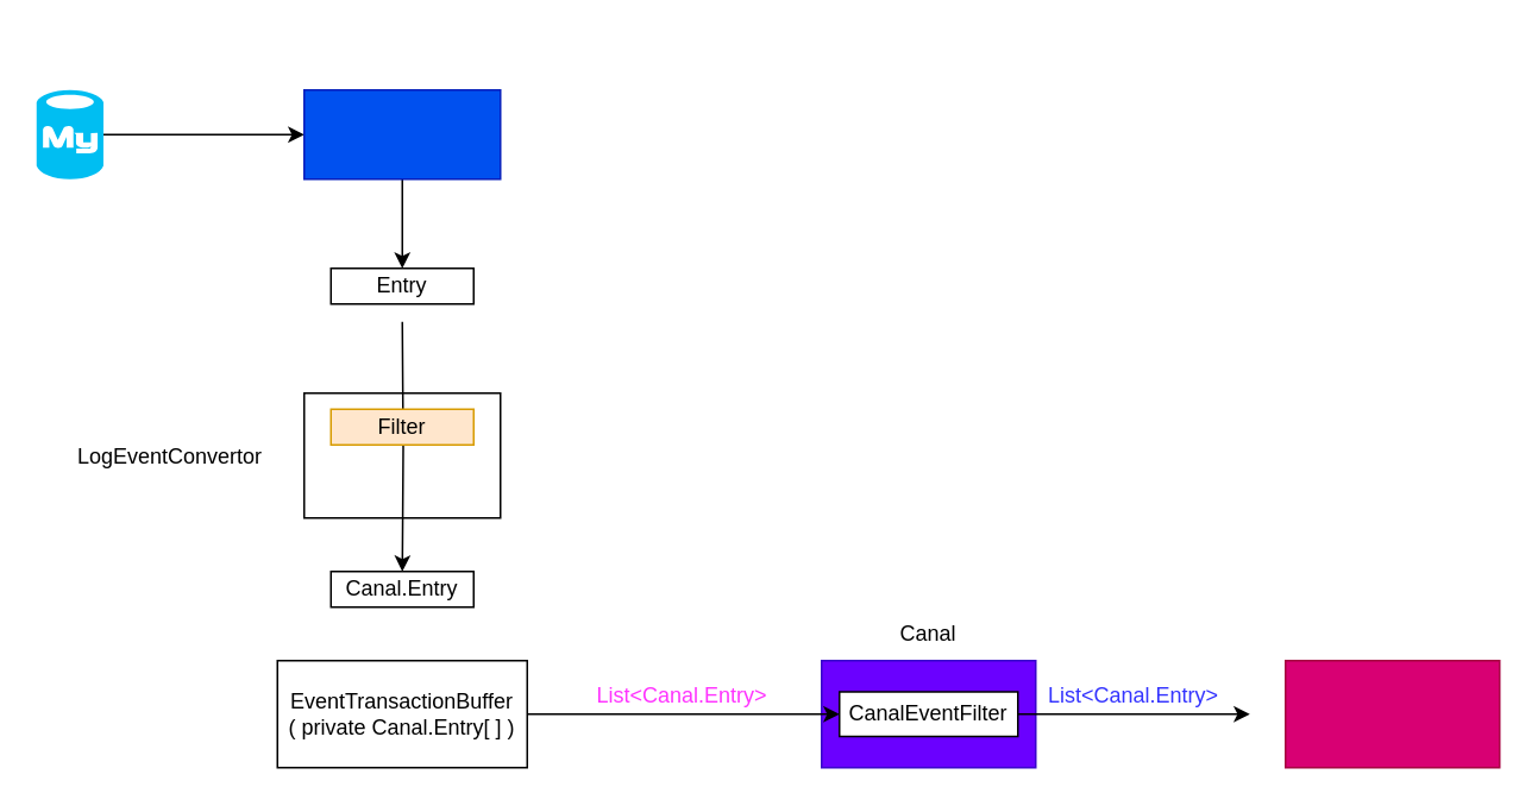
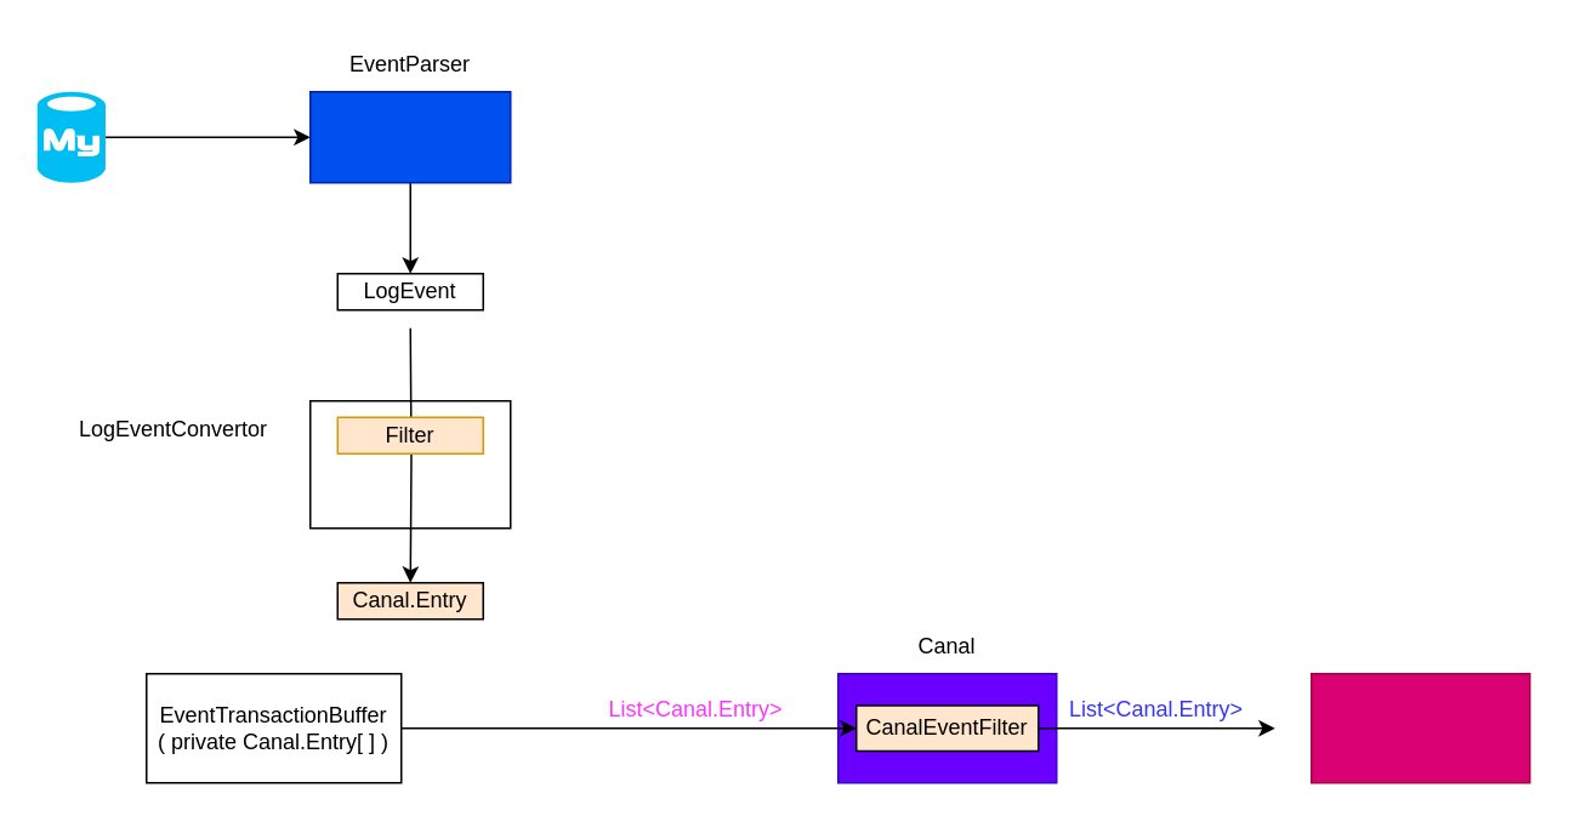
+ <mxCell id="7" value="EventParser" style="text;html=1;strokeColor=none;fillColor=none;align=center;verticalAlign=middle;whiteSpace=wrap;rounded=0;" vertex="1" parent="1"><mxGeometry x="195" y="20" width="60" height="30" as="geometry" /></mxCell>
- <mxCell id="10" value="Entry" style="rounded=0;whiteSpace=wrap;html=1;" vertex="1" parent="1"><mxGeometry x="185" y="150" width="80" height="20" as="geometry" /></mxCell>
+ <mxCell id="10" value="LogEvent" style="rounded=0;whiteSpace=wrap;html=1;" vertex="1" parent="1"><mxGeometry x="185" y="150" width="80" height="20" as="geometry" /></mxCell>
- <mxCell id="13" value="LogEventConvertor" style="text;html=1;strokeColor=none;fillColor=none;align=center;verticalAlign=middle;whiteSpace=wrap;rounded=0;" vertex="1" parent="1"><mxGeometry x="40" y="243" width="110" height="26" as="geometry" /></mxCell>
+ <mxCell id="13" value="LogEventConvertor" style="text;html=1;strokeColor=none;fillColor=none;align=center;verticalAlign=middle;whiteSpace=wrap;rounded=0;" vertex="1" parent="1"><mxGeometry x="40" y="223" width="110" height="26" as="geometry" /></mxCell>
- <mxCell id="11" value="Canal.Entry" style="rounded=0;whiteSpace=wrap;html=1;" vertex="1" parent="1"><mxGeometry x="185" y="320" width="80" height="20" as="geometry" /></mxCell>
+ <mxCell id="11" value="Canal.Entry" style="rounded=0;whiteSpace=wrap;html=1;fillColor=#ffe6cc;" vertex="1" parent="1"><mxGeometry x="185" y="320" width="80" height="20" as="geometry" /></mxCell>
- <mxCell id="8" value="EventTransactionBuffer&lt;br&gt;( private Canal.Entry[ ] )" style="rounded=0;whiteSpace=wrap;html=1;" vertex="1" parent="1"><mxGeometry x="155" y="370" width="140" height="60" as="geometry" /></mxCell>
+ <mxCell id="8" value="EventTransactionBuffer&lt;br&gt;( private Canal.Entry[ ] )" style="rounded=0;whiteSpace=wrap;html=1;" vertex="1" parent="1"><mxGeometry x="80" y="370" width="140" height="60" as="geometry" /></mxCell>
- <mxCell id="18" value="CanalEventFilter" style="rounded=0;whiteSpace=wrap;html=1;" vertex="1" parent="1"><mxGeometry x="470" y="387.5" width="100" height="25" as="geometry" /></mxCell>
+ <mxCell id="18" value="CanalEventFilter" style="rounded=0;whiteSpace=wrap;html=1;fillColor=#ffe6cc;" vertex="1" parent="1"><mxGeometry x="470" y="387.5" width="100" height="25" as="geometry" /></mxCell>
